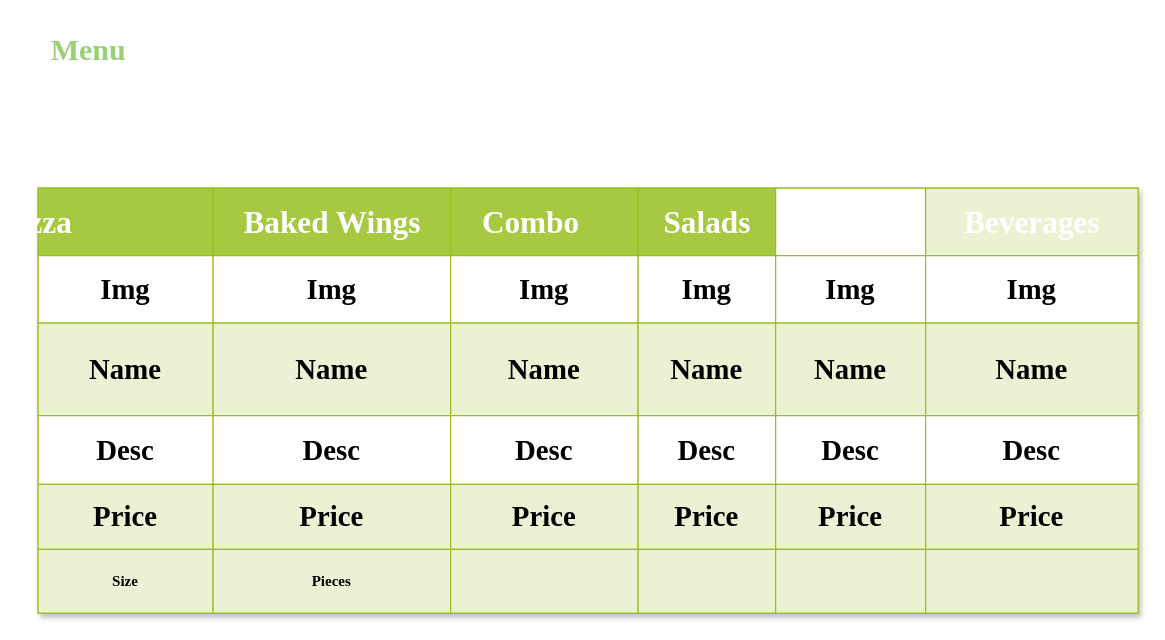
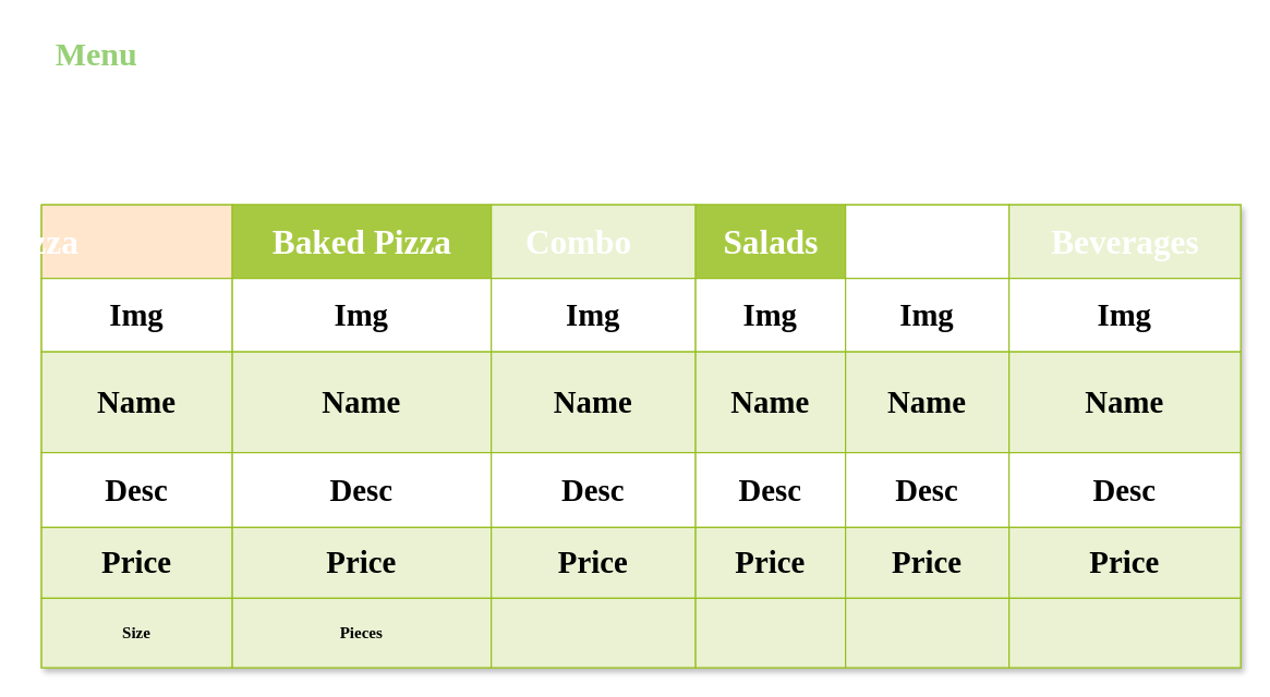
- <mxCell id="4" value="Pizza&lt;span style=&quot;white-space: pre; font-size: 25px;&quot;&gt;&#09;&lt;/span&gt;&lt;span style=&quot;white-space: pre; font-size: 25px;&quot;&gt;&#09;&lt;/span&gt;&lt;span style=&quot;white-space: pre; font-size: 25px;&quot;&gt;&#09;&lt;/span&gt;" style="connectable=0;recursiveResize=0;strokeColor=inherit;fillColor=#A7C942;align=center;fontStyle=1;fontColor=#FFFFFF;html=1;fontFamily=Comic Sans MS;labelBorderColor=none;fontSize=25;" vertex="1" parent="3"><mxGeometry width="140" height="54" as="geometry"><mxRectangle width="140" height="54" as="alternateBounds" /></mxGeometry></mxCell>
+ <mxCell id="4" value="Pizza&lt;span style=&quot;white-space: pre; font-size: 25px;&quot;&gt;&#09;&lt;/span&gt;&lt;span style=&quot;white-space: pre; font-size: 25px;&quot;&gt;&#09;&lt;/span&gt;&lt;span style=&quot;white-space: pre; font-size: 25px;&quot;&gt;&#09;&lt;/span&gt;" style="connectable=0;recursiveResize=0;strokeColor=inherit;fillColor=#ffe6cc;align=center;fontStyle=1;fontColor=#FFFFFF;html=1;fontFamily=Comic Sans MS;labelBorderColor=none;fontSize=25;" vertex="1" parent="3"><mxGeometry width="140" height="54" as="geometry"><mxRectangle width="140" height="54" as="alternateBounds" /></mxGeometry></mxCell>
- <mxCell id="5" value="Baked Wings" style="connectable=0;recursiveResize=0;strokeColor=inherit;fillColor=#A7C942;align=center;fontStyle=1;fontColor=#FFFFFF;html=1;fontFamily=Comic Sans MS;labelBorderColor=none;fontSize=25;" vertex="1" parent="3"><mxGeometry x="140" width="190" height="54" as="geometry"><mxRectangle width="190" height="54" as="alternateBounds" /></mxGeometry></mxCell>
+ <mxCell id="5" value="Baked Pizza" style="connectable=0;recursiveResize=0;strokeColor=inherit;fillColor=#A7C942;align=center;fontStyle=1;fontColor=#FFFFFF;html=1;fontFamily=Comic Sans MS;labelBorderColor=none;fontSize=25;" vertex="1" parent="3"><mxGeometry x="140" width="190" height="54" as="geometry"><mxRectangle width="190" height="54" as="alternateBounds" /></mxGeometry></mxCell>
- <mxCell id="6" value="Combo&lt;span style=&quot;white-space: pre; font-size: 25px;&quot;&gt;&#09;&lt;/span&gt;" style="connectable=0;recursiveResize=0;strokeColor=inherit;fillColor=#A7C942;align=center;fontStyle=1;fontColor=#FFFFFF;html=1;fontFamily=Comic Sans MS;labelBorderColor=none;fontSize=25;" vertex="1" parent="3"><mxGeometry x="330" width="150" height="54" as="geometry"><mxRectangle width="150" height="54" as="alternateBounds" /></mxGeometry></mxCell>
+ <mxCell id="6" value="Combo&lt;span style=&quot;white-space: pre; font-size: 25px;&quot;&gt;&#09;&lt;/span&gt;" style="connectable=0;recursiveResize=0;strokeColor=inherit;fillColor=#eaf2d3;align=center;fontStyle=1;fontColor=#FFFFFF;html=1;fontFamily=Comic Sans MS;labelBorderColor=none;fontSize=25;" vertex="1" parent="3"><mxGeometry x="330" width="150" height="54" as="geometry"><mxRectangle width="150" height="54" as="alternateBounds" /></mxGeometry></mxCell>
